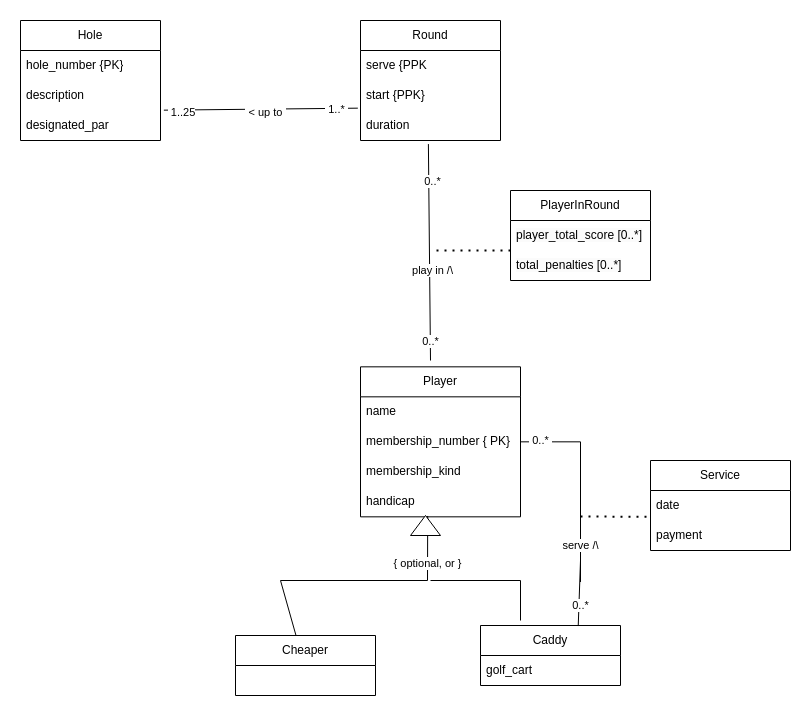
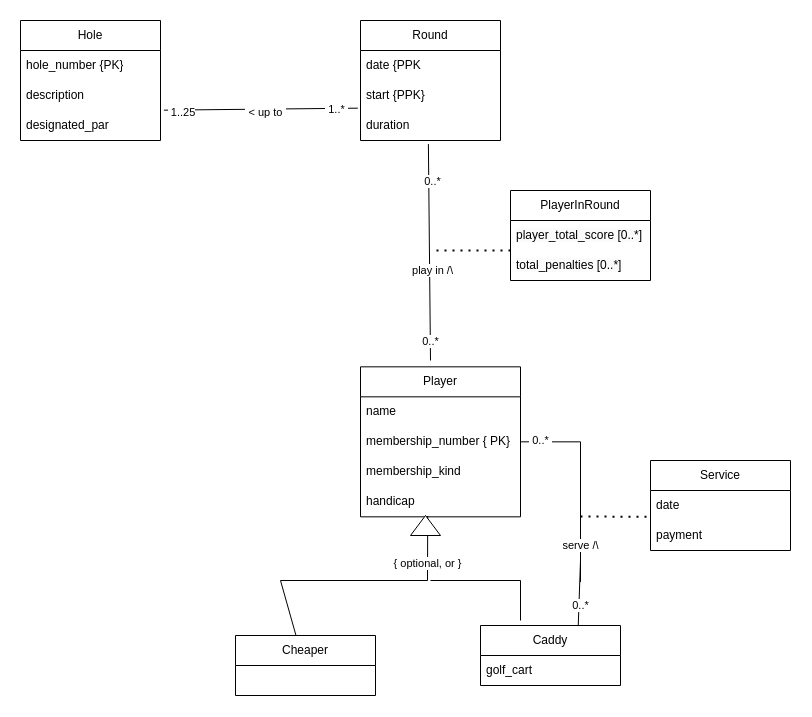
- <mxCell id="23" value="serve {PPK" style="text;strokeColor=none;fillColor=none;align=left;verticalAlign=middle;spacingLeft=4;spacingRight=4;overflow=hidden;points=[[0,0.5],[1,0.5]];portConstraint=eastwest;rotatable=0;whiteSpace=wrap;html=1;" vertex="1" parent="22"><mxGeometry y="30" width="140" height="30" as="geometry" /></mxCell>
+ <mxCell id="23" value="date {PPK" style="text;strokeColor=none;fillColor=none;align=left;verticalAlign=middle;spacingLeft=4;spacingRight=4;overflow=hidden;points=[[0,0.5],[1,0.5]];portConstraint=eastwest;rotatable=0;whiteSpace=wrap;html=1;" vertex="1" parent="22"><mxGeometry y="30" width="140" height="30" as="geometry" /></mxCell>
